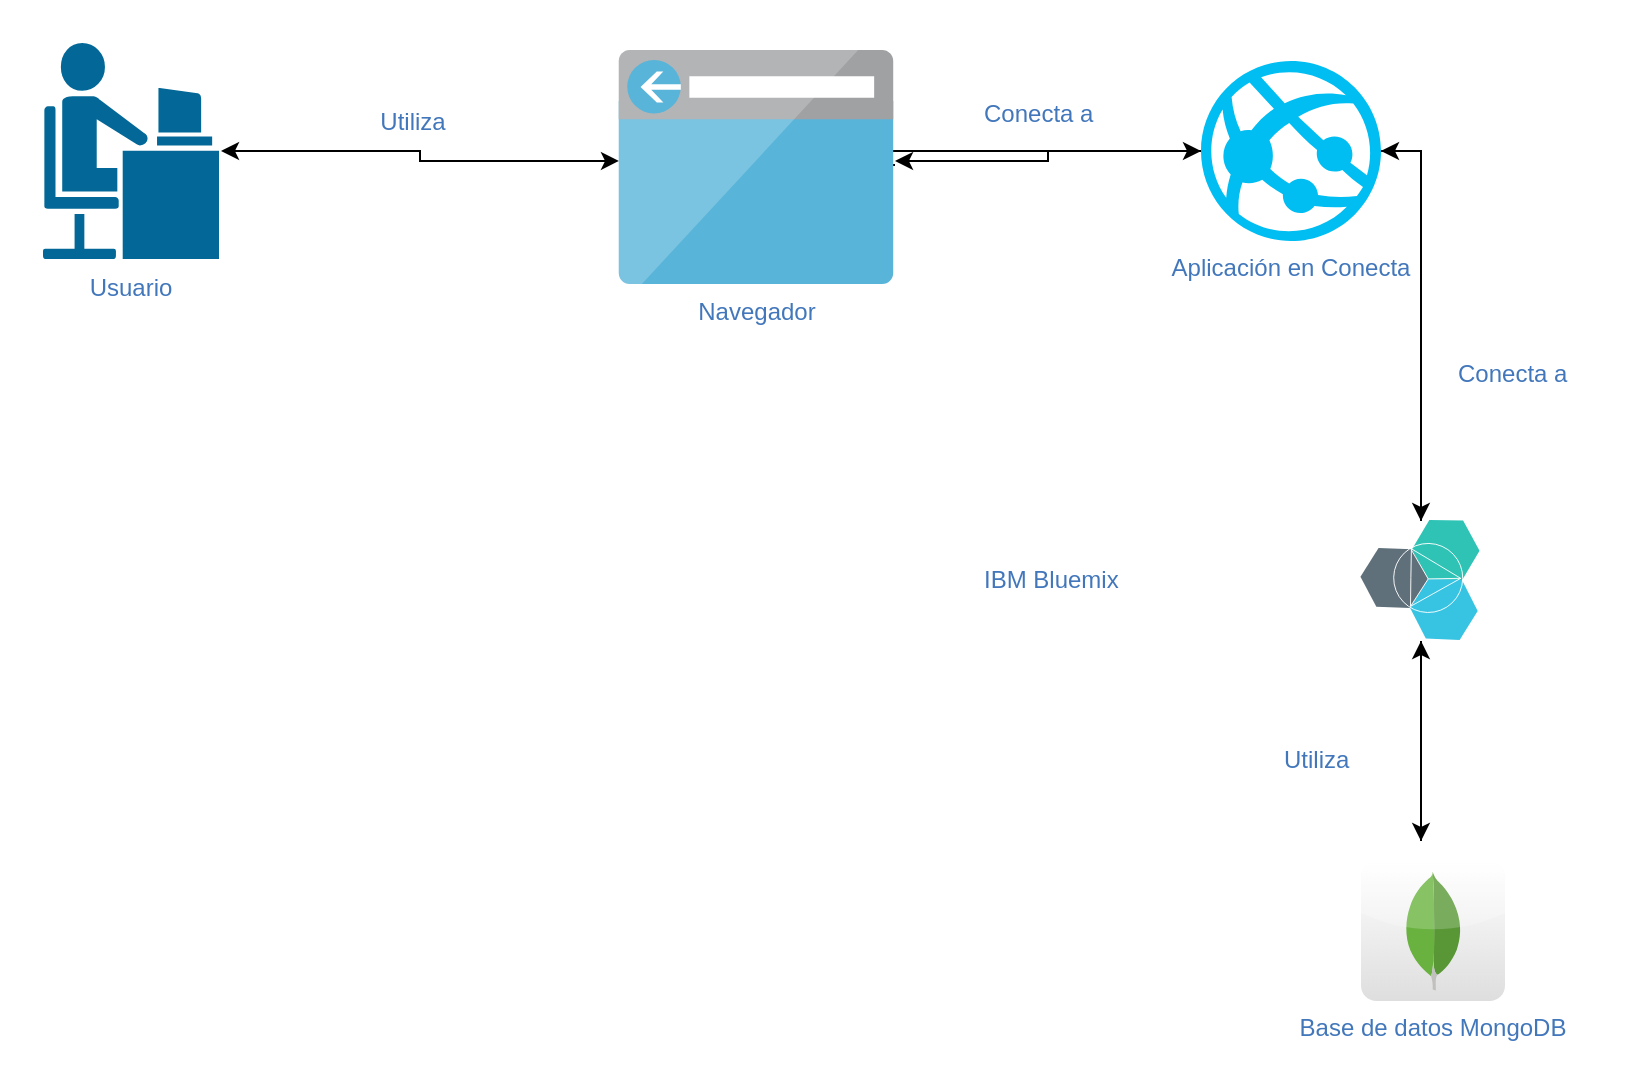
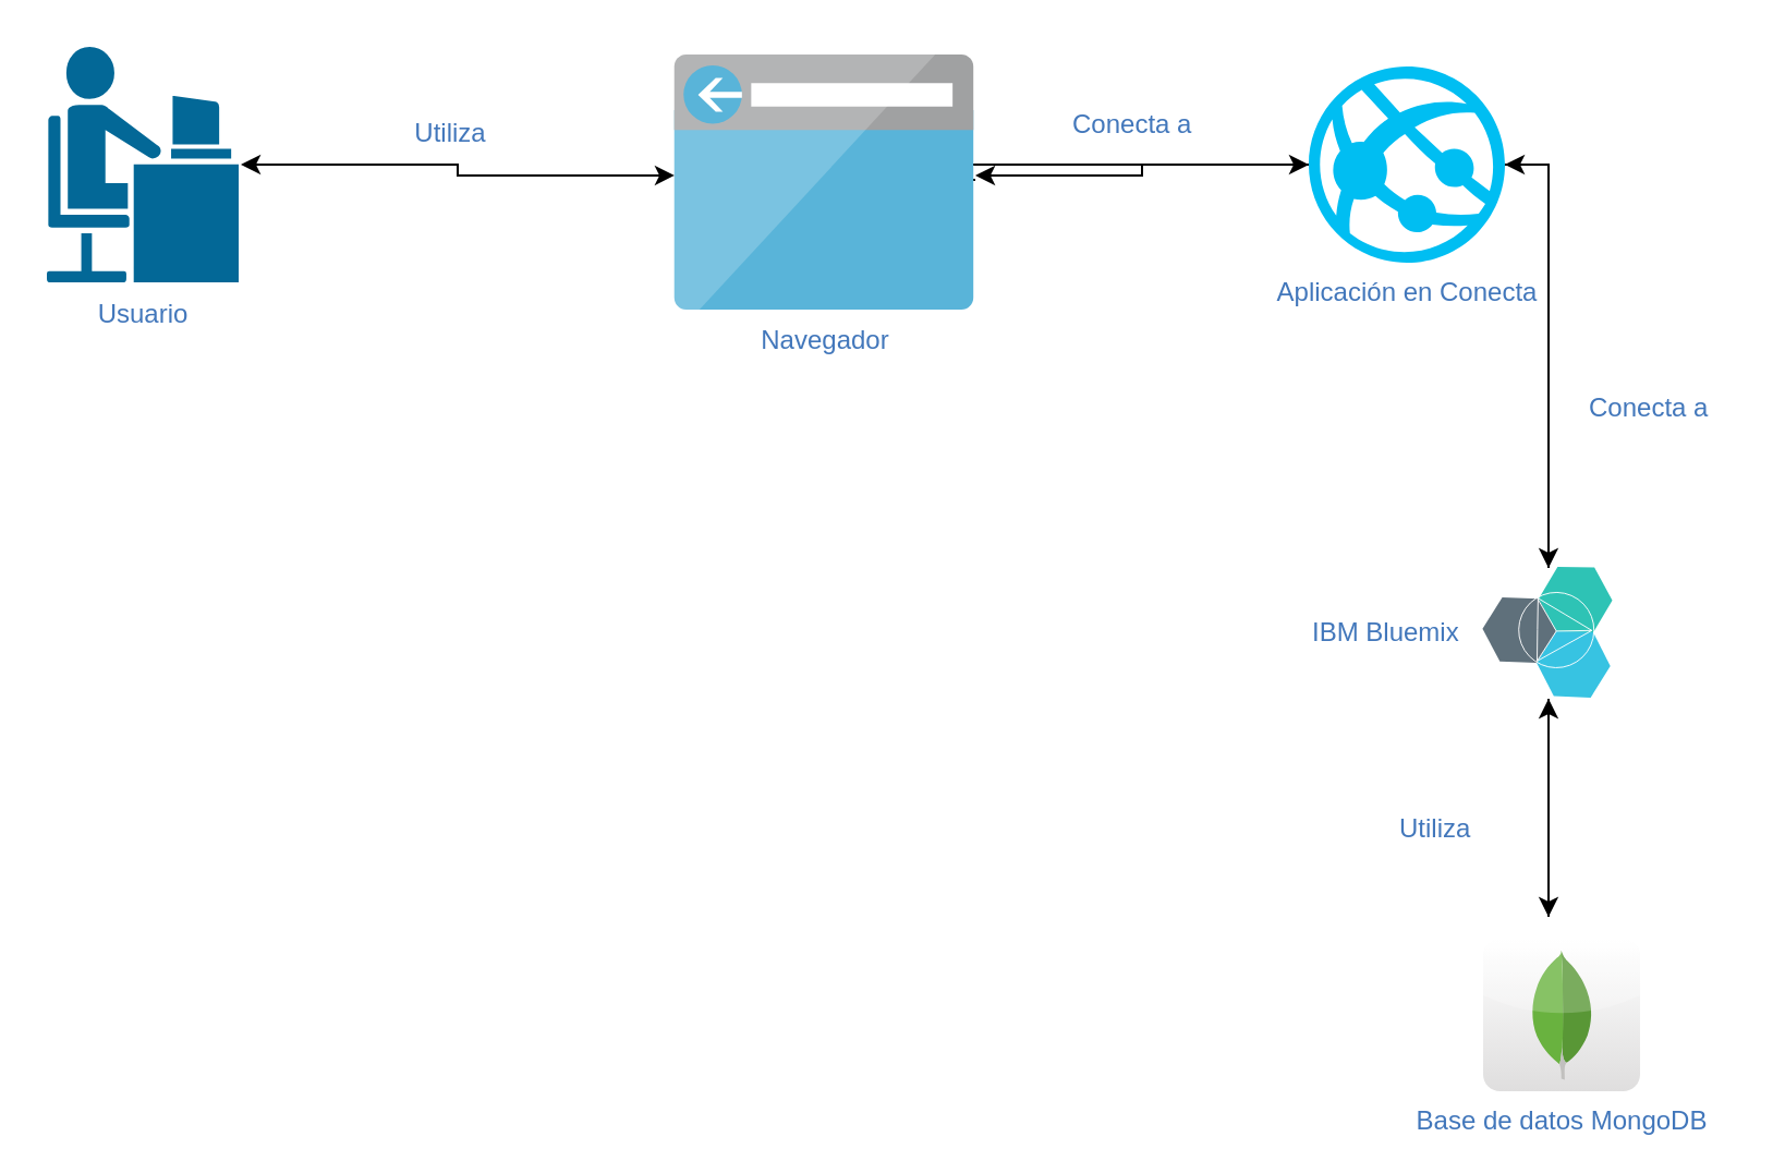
- <mxCell id="18" value="IBM Bluemix" style="text;html=1;resizable=0;points=[];autosize=1;align=left;verticalAlign=top;spacingTop=-4;fontColor=#4277BB;" vertex="1" parent="1"><mxGeometry x="490" y="280" width="80" height="20" as="geometry" /></mxCell>
+ <mxCell id="18" value="IBM Bluemix" style="text;html=1;resizable=0;points=[];autosize=1;align=left;verticalAlign=top;spacingTop=-4;fontColor=#4277BB;" vertex="1" parent="1"><mxGeometry x="600" y="280" width="80" height="20" as="geometry" /></mxCell>
